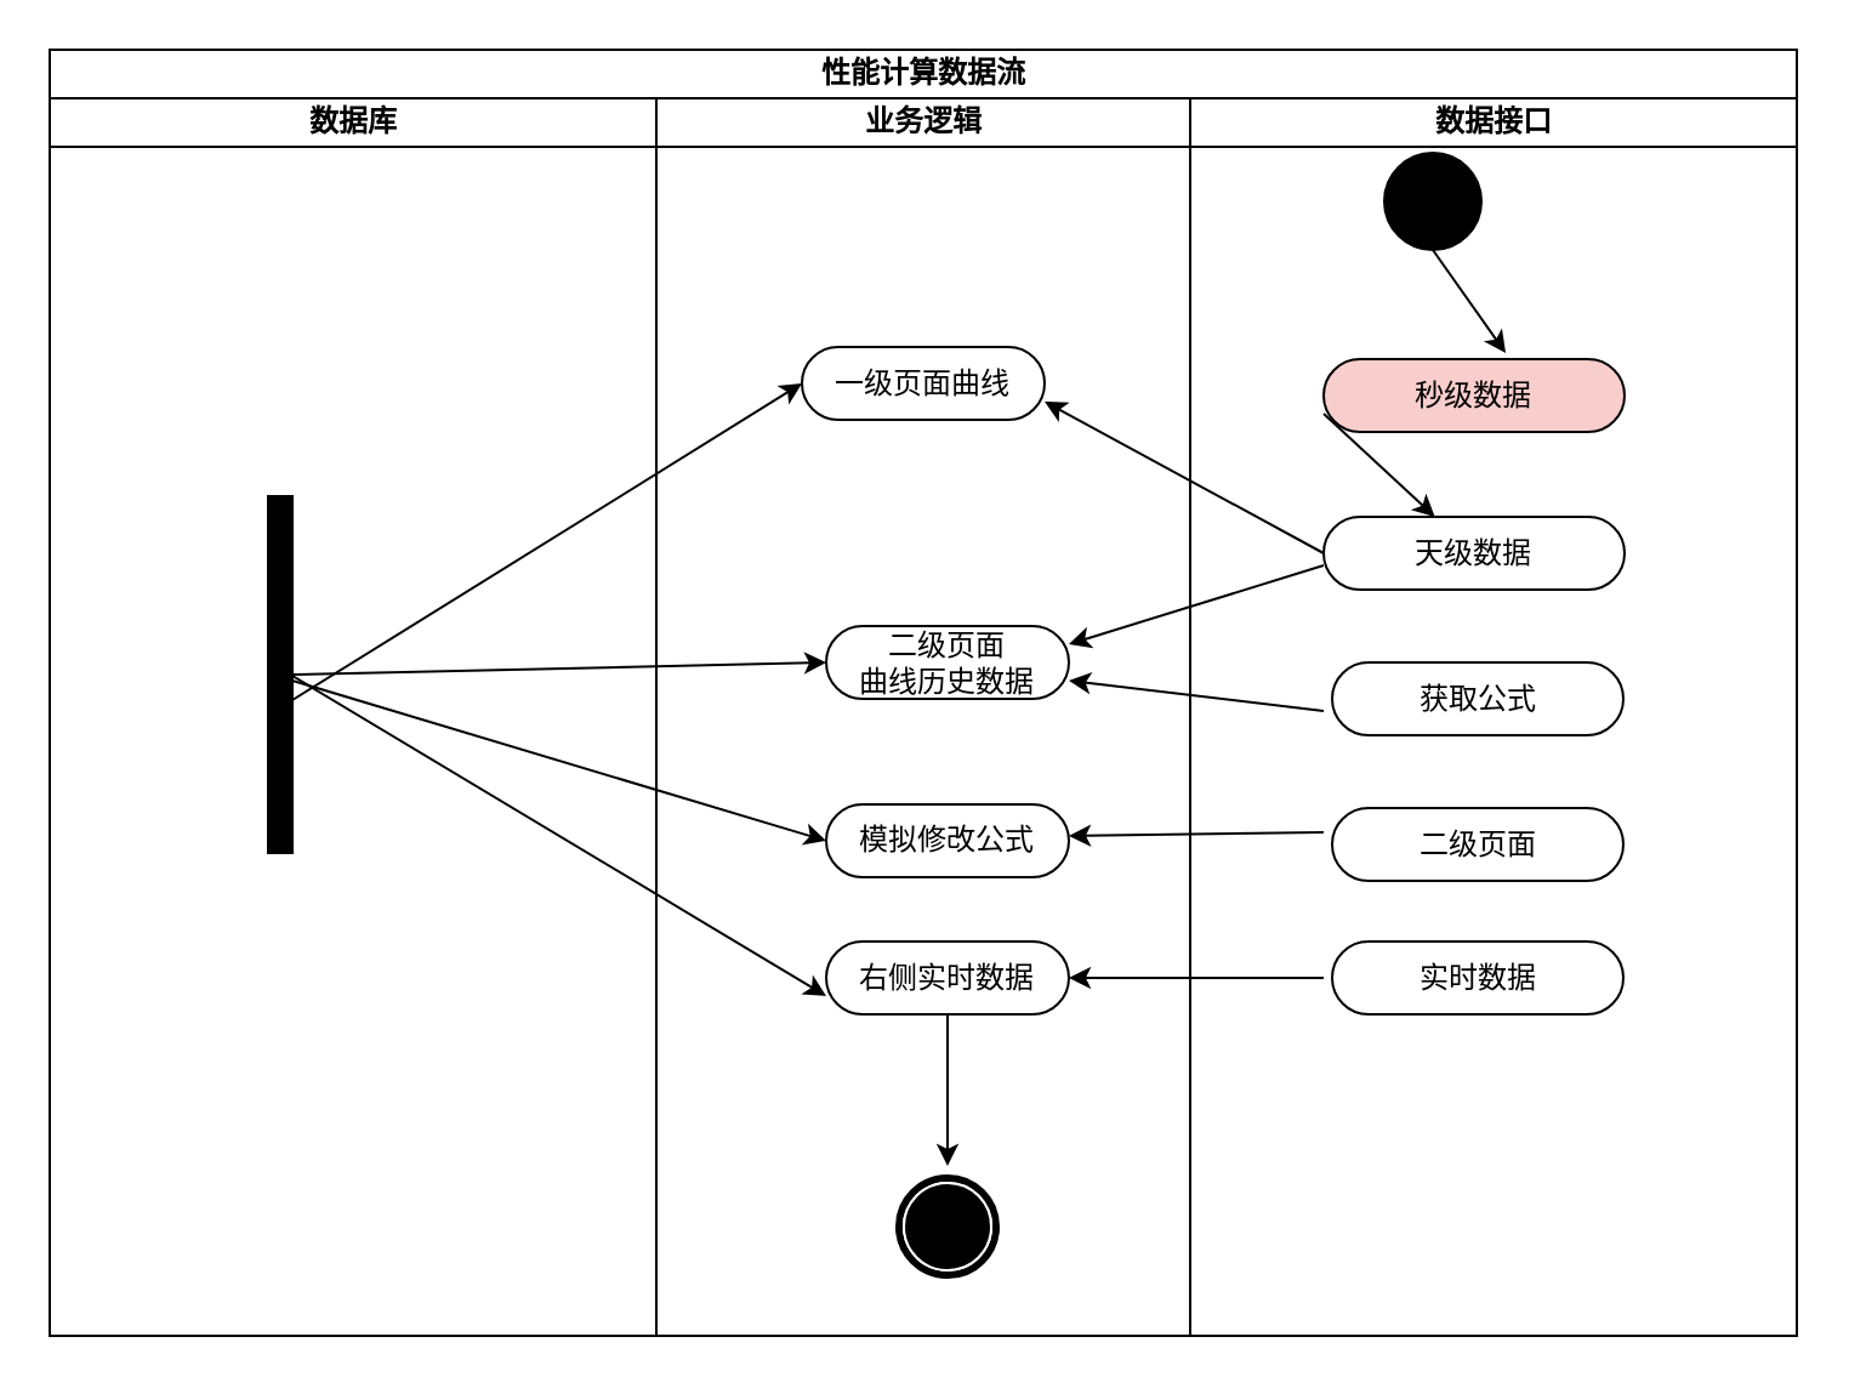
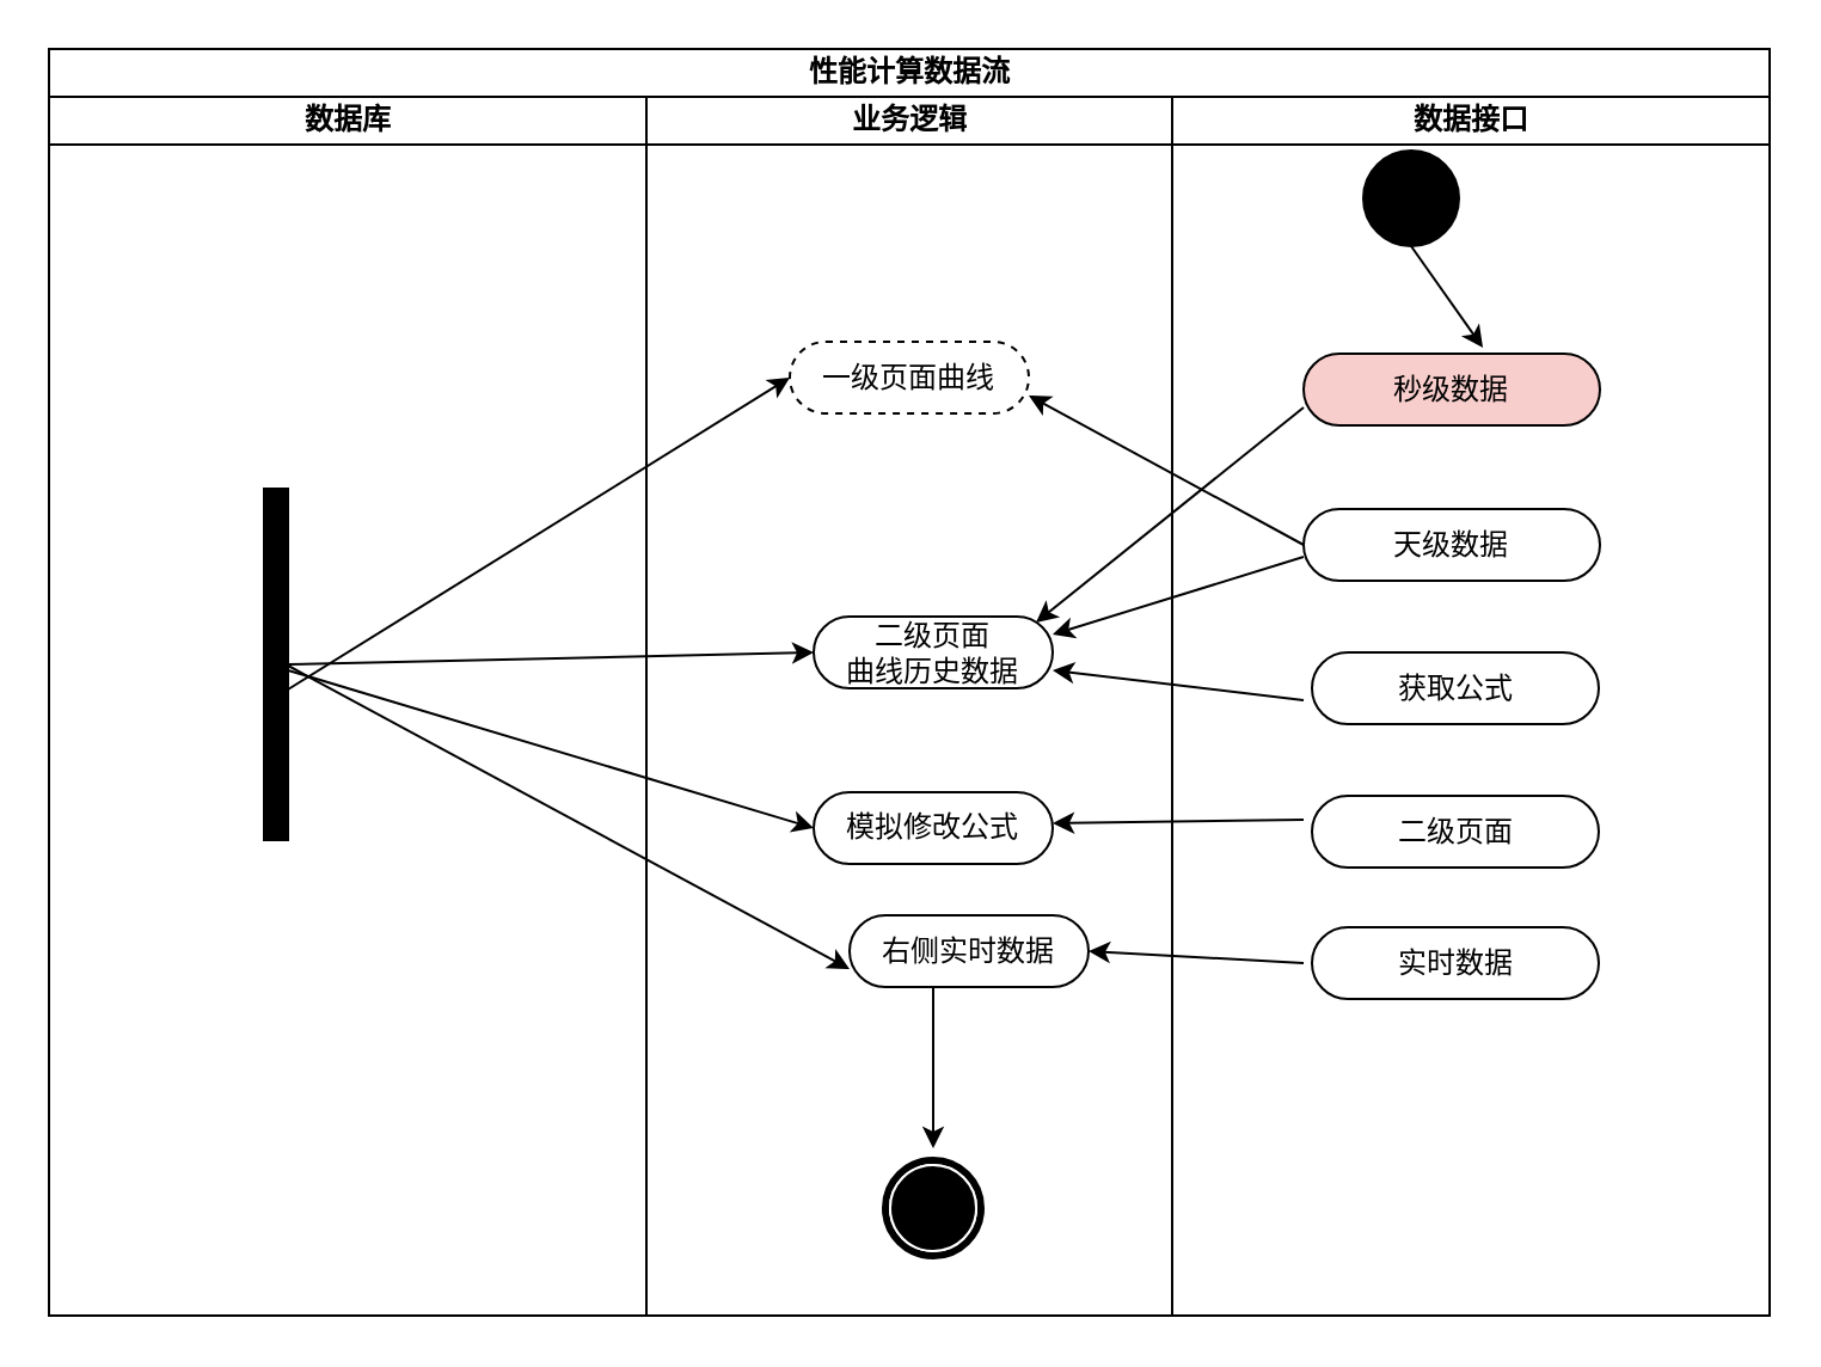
- <mxCell id="12" value="一级页面曲线" style="rounded=1;whiteSpace=wrap;html=1;shadow=0;comic=0;labelBackgroundColor=none;strokeColor=#000000;strokeWidth=1;fillColor=#ffffff;fontFamily=Verdana;fontSize=12;fontColor=#000000;align=center;arcSize=50;" vertex="1" parent="1"><mxGeometry x="330" y="142.5" width="100" height="30" as="geometry" /></mxCell>
+ <mxCell id="12" value="一级页面曲线" style="rounded=1;whiteSpace=wrap;html=1;shadow=0;comic=0;labelBackgroundColor=none;strokeColor=#000000;strokeWidth=1;fillColor=#ffffff;fontFamily=Verdana;fontSize=12;fontColor=#000000;align=center;arcSize=50;dashed=1;" vertex="1" parent="1"><mxGeometry x="330" y="142.5" width="100" height="30" as="geometry" /></mxCell>
- <mxCell id="15" value="" style="endArrow=classic;html=1;exitX=0;exitY=0.75;exitDx=0;exitDy=0;" edge="1" parent="1" source="20" target="21"><mxGeometry width="50" height="50" relative="1" as="geometry"><mxPoint x="375" y="242.5" as="sourcePoint" /><mxPoint x="405" y="252.5" as="targetPoint" /></mxGeometry></mxCell>
+ <mxCell id="15" value="" style="endArrow=classic;html=1;exitX=0;exitY=0.75;exitDx=0;exitDy=0;entryX=0.93;entryY=0.083;entryDx=0;entryDy=0;entryPerimeter=0;" edge="1" parent="1" source="20" target="13"><mxGeometry width="50" height="50" relative="1" as="geometry"><mxPoint x="375" y="242.5" as="sourcePoint" /><mxPoint x="405" y="252.5" as="targetPoint" /></mxGeometry></mxCell>
- <mxCell id="26" value="右侧实时数据" style="rounded=1;whiteSpace=wrap;html=1;shadow=0;comic=0;labelBackgroundColor=none;strokeColor=#000000;strokeWidth=1;fillColor=#ffffff;fontFamily=Verdana;fontSize=12;fontColor=#000000;align=center;arcSize=50;" vertex="1" parent="1"><mxGeometry x="340" y="387.5" width="100" height="30" as="geometry" /></mxCell>
+ <mxCell id="26" value="右侧实时数据" style="rounded=1;whiteSpace=wrap;html=1;shadow=0;comic=0;labelBackgroundColor=none;strokeColor=#000000;strokeWidth=1;fillColor=#ffffff;fontFamily=Verdana;fontSize=12;fontColor=#000000;align=center;arcSize=50;" vertex="1" parent="1"><mxGeometry x="355" y="382.5" width="100" height="30" as="geometry" /></mxCell>
